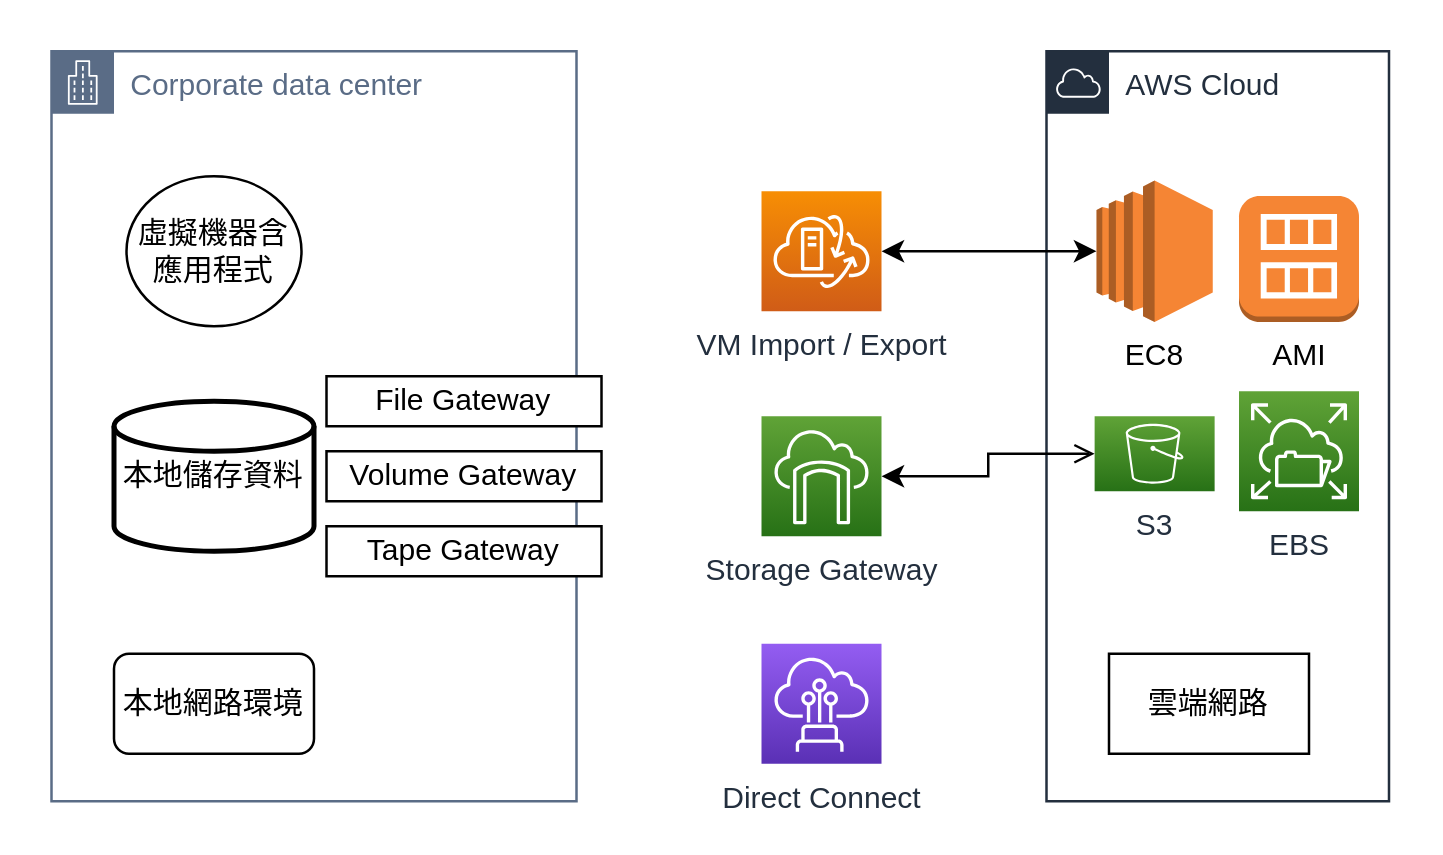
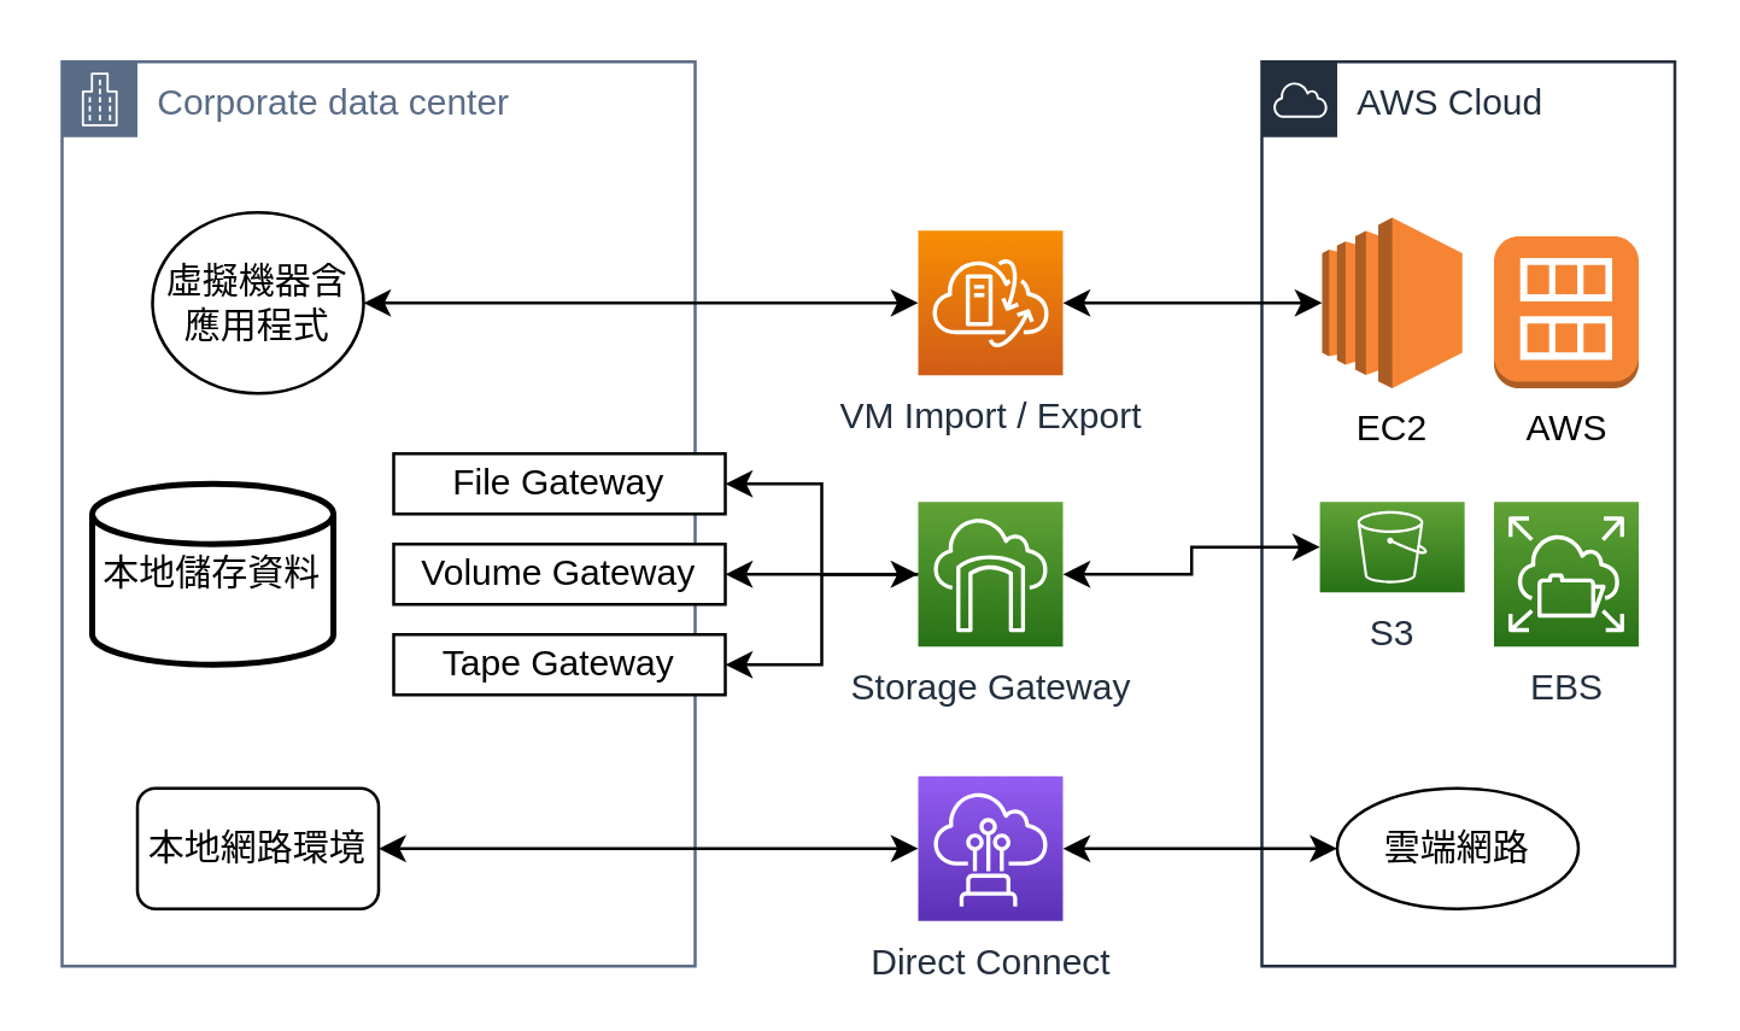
+ <mxCell id="24" style="edgeStyle=orthogonalEdgeStyle;rounded=0;orthogonalLoop=1;jettySize=auto;html=1;fontSize=12;startArrow=classic;startFill=1;" parent="1" source="3" target="16" edge="1"><mxGeometry relative="1" as="geometry" /></mxCell>
- <mxCell id="10" value="EC8" style="outlineConnect=0;dashed=0;verticalLabelPosition=bottom;verticalAlign=top;align=center;html=1;shape=mxgraph.aws3.ec2;fillColor=#F58534;gradientColor=none;fontSize=12;" parent="9" vertex="1"><mxGeometry x="20" y="51.74" width="46.5" height="56.53" as="geometry" /></mxCell>
+ <mxCell id="10" value="EC2" style="outlineConnect=0;dashed=0;verticalLabelPosition=bottom;verticalAlign=top;align=center;html=1;shape=mxgraph.aws3.ec2;fillColor=#F58534;gradientColor=none;fontSize=12;" parent="9" vertex="1"><mxGeometry x="20" y="51.74" width="46.5" height="56.53" as="geometry" /></mxCell>
- <mxCell id="14" value="AMI" style="outlineConnect=0;dashed=0;verticalLabelPosition=bottom;verticalAlign=top;align=center;html=1;shape=mxgraph.aws3.ami;fillColor=#F58534;gradientColor=none;fontSize=12;aspect=fixed;" parent="9" vertex="1"><mxGeometry x="77" y="57.87" width="48" height="50.4" as="geometry" /></mxCell>
+ <mxCell id="14" value="AWS" style="outlineConnect=0;dashed=0;verticalLabelPosition=bottom;verticalAlign=top;align=center;html=1;shape=mxgraph.aws3.ami;fillColor=#F58534;gradientColor=none;fontSize=12;aspect=fixed;" parent="9" vertex="1"><mxGeometry x="77" y="57.87" width="48" height="50.4" as="geometry" /></mxCell>
+ <mxCell id="19" style="edgeStyle=orthogonalEdgeStyle;rounded=0;orthogonalLoop=1;jettySize=auto;html=1;entryX=1;entryY=0.5;entryDx=0;entryDy=0;fontSize=12;" parent="1" source="21" target="7" edge="1"><mxGeometry relative="1" as="geometry" /></mxCell>
- <mxCell id="12" value="EBS" style="sketch=0;points=[[0,0,0],[0.25,0,0],[0.5,0,0],[0.75,0,0],[1,0,0],[0,1,0],[0.25,1,0],[0.5,1,0],[0.75,1,0],[1,1,0],[0,0.25,0],[0,0.5,0],[0,0.75,0],[1,0.25,0],[1,0.5,0],[1,0.75,0]];outlineConnect=0;fontColor=#232F3E;gradientColor=#60A337;gradientDirection=north;fillColor=#277116;strokeColor=#ffffff;dashed=0;verticalLabelPosition=bottom;verticalAlign=top;align=center;html=1;fontSize=12;fontStyle=0;aspect=fixed;shape=mxgraph.aws4.resourceIcon;resIcon=mxgraph.aws4.elastic_file_system;" parent="9" vertex="1"><mxGeometry x="77" y="136" width="48" height="48" as="geometry" /></mxCell>
+ <mxCell id="12" value="EBS" style="sketch=0;points=[[0,0,0],[0.25,0,0],[0.5,0,0],[0.75,0,0],[1,0,0],[0,1,0],[0.25,1,0],[0.5,1,0],[0.75,1,0],[1,1,0],[0,0.25,0],[0,0.5,0],[0,0.75,0],[1,0.25,0],[1,0.5,0],[1,0.75,0]];outlineConnect=0;fontColor=#232F3E;gradientColor=#60A337;gradientDirection=north;fillColor=#277116;strokeColor=#ffffff;dashed=0;verticalLabelPosition=bottom;verticalAlign=top;align=center;html=1;fontSize=12;fontStyle=0;aspect=fixed;shape=mxgraph.aws4.resourceIcon;resIcon=mxgraph.aws4.elastic_file_system;" parent="9" vertex="1"><mxGeometry x="77" y="146" width="48" height="48" as="geometry" /></mxCell>
- <mxCell id="17" style="edgeStyle=orthogonalEdgeStyle;rounded=0;orthogonalLoop=1;jettySize=auto;html=1;fontSize=12;startArrow=classic;startFill=1;endArrow=open;" parent="1" source="21" target="11" edge="1"><mxGeometry relative="1" as="geometry" /></mxCell>
+ <mxCell id="17" style="edgeStyle=orthogonalEdgeStyle;rounded=0;orthogonalLoop=1;jettySize=auto;html=1;fontSize=12;startArrow=classic;startFill=1;" parent="1" source="21" target="11" edge="1"><mxGeometry relative="1" as="geometry" /></mxCell>
- <mxCell id="4" value="本地儲存資料" style="strokeWidth=2;html=1;shape=mxgraph.flowchart.database;whiteSpace=wrap;verticalAlign=middle;fontSize=12;labelPosition=center;verticalLabelPosition=middle;align=center;" parent="2" vertex="1"><mxGeometry x="25" y="140" width="80" height="60" as="geometry" /></mxCell>
+ <mxCell id="4" value="本地儲存資料" style="strokeWidth=2;html=1;shape=mxgraph.flowchart.database;whiteSpace=wrap;verticalAlign=middle;fontSize=12;labelPosition=center;verticalLabelPosition=middle;align=center;" parent="2" vertex="1"><mxGeometry x="10" y="140" width="80" height="60" as="geometry" /></mxCell>
+ <mxCell id="18" style="edgeStyle=orthogonalEdgeStyle;rounded=0;orthogonalLoop=1;jettySize=auto;html=1;entryX=1;entryY=0.5;entryDx=0;entryDy=0;fontSize=12;" parent="1" source="21" target="6" edge="1"><mxGeometry relative="1" as="geometry" /></mxCell>
+ <mxCell id="20" style="edgeStyle=orthogonalEdgeStyle;rounded=0;orthogonalLoop=1;jettySize=auto;html=1;entryX=1;entryY=0.5;entryDx=0;entryDy=0;fontSize=12;startArrow=classic;startFill=1;" parent="1" source="21" target="8" edge="1"><mxGeometry relative="1" as="geometry" /></mxCell>
+ <mxCell id="25" style="edgeStyle=orthogonalEdgeStyle;rounded=0;orthogonalLoop=1;jettySize=auto;html=1;fontSize=12;startArrow=classic;startFill=1;" parent="1" source="5" target="23" edge="1"><mxGeometry relative="1" as="geometry" /></mxCell>
+ <mxCell id="22" style="edgeStyle=orthogonalEdgeStyle;rounded=0;orthogonalLoop=1;jettySize=auto;html=1;entryX=0;entryY=0.5;entryDx=0;entryDy=0;fontSize=12;startArrow=classic;startFill=1;" parent="1" source="23" target="13" edge="1"><mxGeometry relative="1" as="geometry" /></mxCell>
- <mxCell id="13" value="雲端網路" style="rounded=0;whiteSpace=wrap;html=1;" parent="9" vertex="1"><mxGeometry x="25" y="241" width="80" height="40" as="geometry" /></mxCell>
+ <mxCell id="13" value="雲端網路" style="ellipse;whiteSpace=wrap;html=1;" parent="9" vertex="1"><mxGeometry x="25" y="241" width="80" height="40" as="geometry" /></mxCell>
